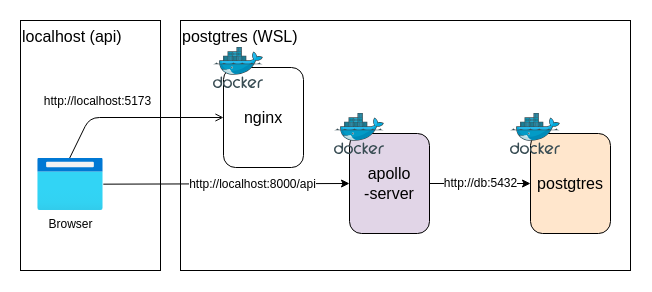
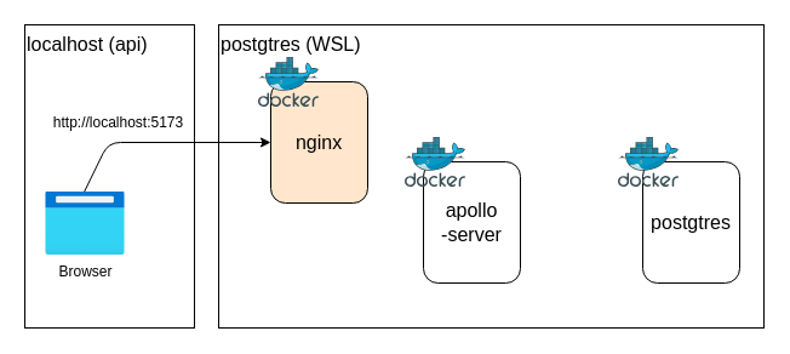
- <mxCell id="13" value="&lt;font style=&quot;font-size: 12px;&quot;&gt;http://localhost:5173&lt;/font&gt;" style="edgeStyle=none;html=1;entryX=0;entryY=0.5;entryDx=0;entryDy=0;labelBackgroundColor=#FFFFFF;strokeColor=#000000;fontSize=14;fontColor=#000000;exitX=0.479;exitY=0.022;exitDx=0;exitDy=0;exitPerimeter=0;endArrow=open;" edge="1" parent="1" source="14" target="4"><mxGeometry x="-0.401" y="17" relative="1" as="geometry"><Array as="points"><mxPoint x="89" y="117" /></Array><mxPoint as="offset" /></mxGeometry></mxCell>
+ <mxCell id="13" value="&lt;font style=&quot;font-size: 12px;&quot;&gt;http://localhost:5173&lt;/font&gt;" style="edgeStyle=none;html=1;entryX=0;entryY=0.5;entryDx=0;entryDy=0;labelBackgroundColor=#FFFFFF;strokeColor=#000000;fontSize=14;fontColor=#000000;exitX=0.479;exitY=0.022;exitDx=0;exitDy=0;exitPerimeter=0;" edge="1" parent="1" source="14" target="4"><mxGeometry x="-0.401" y="17" relative="1" as="geometry"><Array as="points"><mxPoint x="89" y="117" /></Array><mxPoint as="offset" /></mxGeometry></mxCell>
- <mxCell id="4" value="&lt;font style=&quot;font-size: 16px;&quot;&gt;nginx&lt;/font&gt;" style="rounded=1;whiteSpace=wrap;html=1;strokeColor=#000000;fontColor=#000000;fillColor=#FFFFFF;" vertex="1" parent="1"><mxGeometry x="223" y="67" width="80" height="100" as="geometry" /></mxCell>
+ <mxCell id="4" value="&lt;font style=&quot;font-size: 16px;&quot;&gt;nginx&lt;/font&gt;" style="rounded=1;whiteSpace=wrap;html=1;strokeColor=#000000;fontColor=#000000;fillColor=#ffe6cc;" vertex="1" parent="1"><mxGeometry x="223" y="67" width="80" height="100" as="geometry" /></mxCell>
- <mxCell id="12" value="&lt;font style=&quot;font-size: 12px;&quot;&gt;http://localhost:8000/api&lt;/font&gt;" style="edgeStyle=none;html=1;entryX=0;entryY=0.5;entryDx=0;entryDy=0;labelBackgroundColor=#FFFFFF;strokeColor=#000000;fontSize=14;fontColor=#000000;" edge="1" parent="1" source="14" target="7"><mxGeometry x="0.213" relative="1" as="geometry"><mxPoint as="offset" /></mxGeometry></mxCell>
- <mxCell id="7" value="&lt;font style=&quot;font-size: 16px;&quot;&gt;apollo&lt;br&gt;-server&lt;/font&gt;" style="rounded=1;whiteSpace=wrap;html=1;strokeColor=#000000;fontColor=#000000;fillColor=#e1d5e7;" vertex="1" parent="1"><mxGeometry x="349" y="133" width="80" height="100" as="geometry" /></mxCell>
+ <mxCell id="7" value="&lt;font style=&quot;font-size: 16px;&quot;&gt;apollo&lt;br&gt;-server&lt;/font&gt;" style="rounded=1;whiteSpace=wrap;html=1;strokeColor=#000000;fontColor=#000000;fillColor=#FFFFFF;" vertex="1" parent="1"><mxGeometry x="349" y="133" width="80" height="100" as="geometry" /></mxCell>
- <mxCell id="6" value="http://db:5432" style="edgeStyle=none;html=1;entryX=0;entryY=0.5;entryDx=0;entryDy=0;labelBackgroundColor=#FFFFFF;strokeColor=#000000;fontSize=12;fontColor=#000000;" edge="1" parent="1" source="7" target="8"><mxGeometry relative="1" as="geometry" /></mxCell>
- <mxCell id="8" value="&lt;font style=&quot;font-size: 16px;&quot;&gt;postgtres&lt;/font&gt;" style="rounded=1;whiteSpace=wrap;html=1;strokeColor=#000000;fontColor=#000000;fillColor=#ffe6cc;" vertex="1" parent="1"><mxGeometry x="530" y="133" width="80" height="100" as="geometry" /></mxCell>
+ <mxCell id="8" value="&lt;font style=&quot;font-size: 16px;&quot;&gt;postgtres&lt;/font&gt;" style="rounded=1;whiteSpace=wrap;html=1;strokeColor=#000000;fontColor=#000000;fillColor=#FFFFFF;" vertex="1" parent="1"><mxGeometry x="530" y="133" width="80" height="100" as="geometry" /></mxCell>
